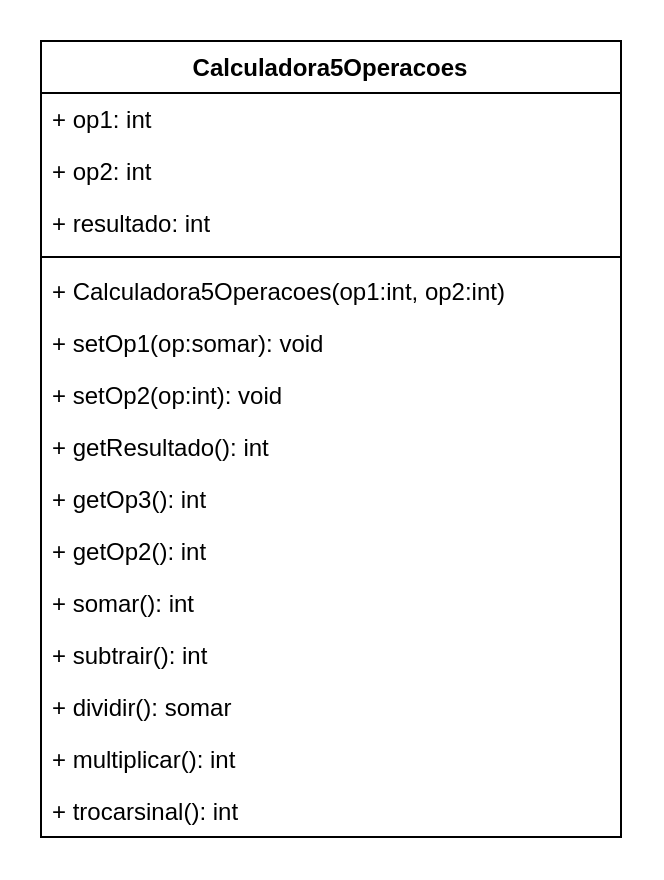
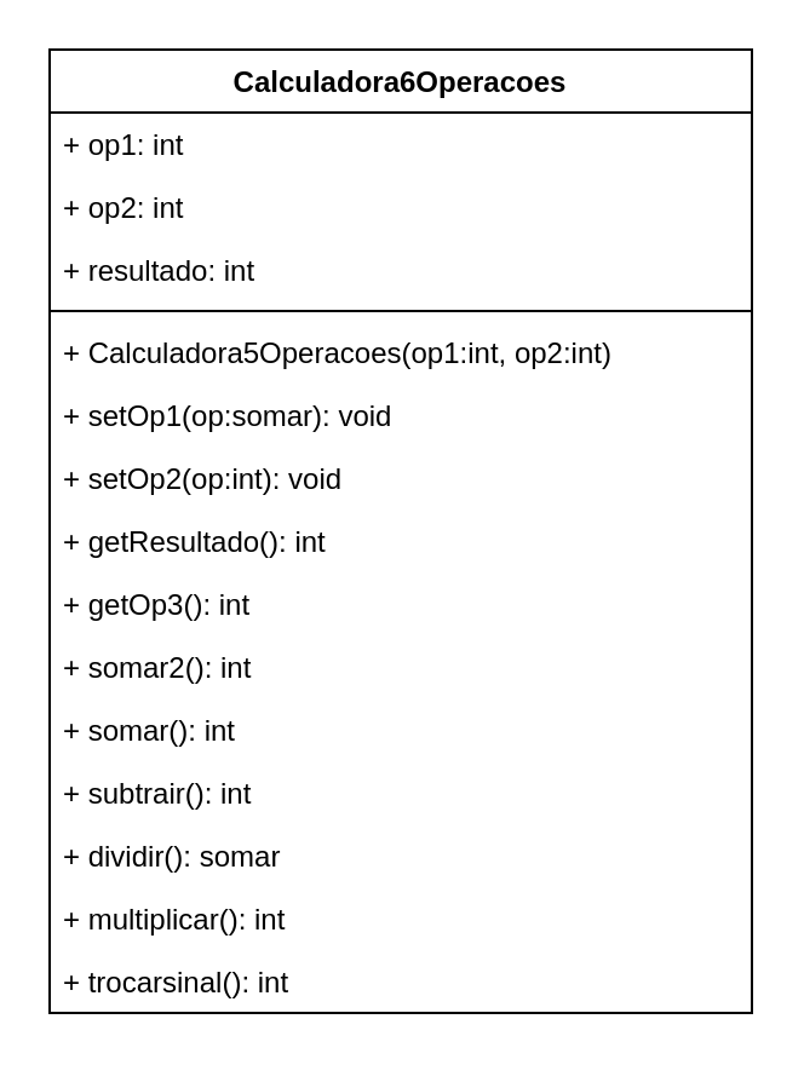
- <mxCell id="2" value="Calculadora5Operacoes" style="swimlane;fontStyle=1;align=center;verticalAlign=top;childLayout=stackLayout;horizontal=1;startSize=26;horizontalStack=0;resizeParent=1;resizeParentMax=0;resizeLast=0;collapsible=1;marginBottom=0;" vertex="1" parent="1"><mxGeometry x="20" y="20" width="290" height="398" as="geometry" /></mxCell>
+ <mxCell id="2" value="Calculadora6Operacoes" style="swimlane;fontStyle=1;align=center;verticalAlign=top;childLayout=stackLayout;horizontal=1;startSize=26;horizontalStack=0;resizeParent=1;resizeParentMax=0;resizeLast=0;collapsible=1;marginBottom=0;" vertex="1" parent="1"><mxGeometry x="20" y="20" width="290" height="398" as="geometry" /></mxCell>
- <mxCell id="12" value="+ getOp2(): int&#10;" style="text;strokeColor=none;fillColor=none;align=left;verticalAlign=top;spacingLeft=4;spacingRight=4;overflow=hidden;rotatable=0;points=[[0,0.5],[1,0.5]];portConstraint=eastwest;" vertex="1" parent="2"><mxGeometry y="242" width="290" height="26" as="geometry" /></mxCell>
+ <mxCell id="12" value="+ somar2(): int&#10;" style="text;strokeColor=none;fillColor=none;align=left;verticalAlign=top;spacingLeft=4;spacingRight=4;overflow=hidden;rotatable=0;points=[[0,0.5],[1,0.5]];portConstraint=eastwest;" vertex="1" parent="2"><mxGeometry y="242" width="290" height="26" as="geometry" /></mxCell>
